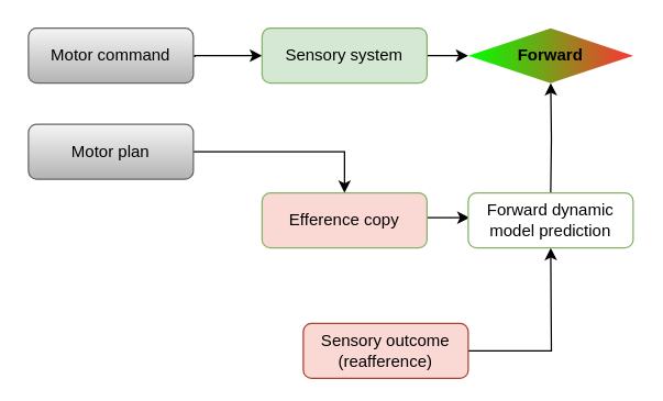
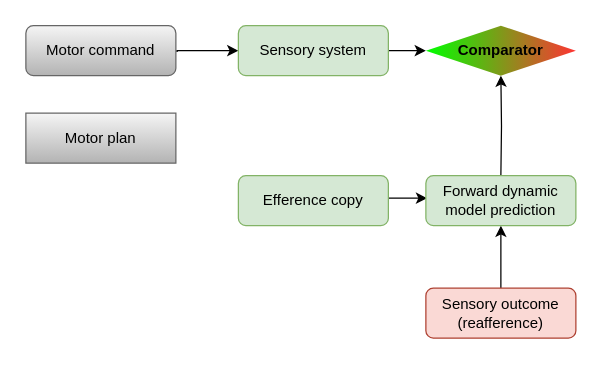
- <mxCell id="4" value="&lt;b&gt;Forward&lt;/b&gt;" style="rhombus;whiteSpace=wrap;html=1;fontSize=12;glass=0;strokeWidth=1;shadow=0;gradientDirection=west;fillColor=#FF3333;gradientColor=#00FF00;strokeColor=none;" parent="1" vertex="1"><mxGeometry x="340" y="20" width="120" height="40" as="geometry" /></mxCell>
+ <mxCell id="4" value="&lt;b&gt;Comparator&lt;/b&gt;" style="rhombus;whiteSpace=wrap;html=1;fontSize=12;glass=0;strokeWidth=1;shadow=0;gradientDirection=west;fillColor=#FF3333;gradientColor=#00FF00;strokeColor=none;" parent="1" vertex="1"><mxGeometry x="340" y="20" width="120" height="40" as="geometry" /></mxCell>
- <mxCell id="10" value="Motor plan" style="rounded=1;whiteSpace=wrap;html=1;fontSize=12;glass=0;strokeWidth=1;shadow=0;strokeColor=#666666;fillColor=#f5f5f5;gradientColor=#b3b3b3;" parent="1" vertex="1"><mxGeometry y="90" width="120" height="40" as="geometry" x="20" /></mxCell>
+ <mxCell id="10" value="Motor plan" style="whiteSpace=wrap;html=1;fontSize=12;glass=0;strokeWidth=1;shadow=0;strokeColor=#666666;fillColor=#f5f5f5;gradientColor=#b3b3b3;rounded=0;" parent="1" vertex="1"><mxGeometry y="90" width="120" height="40" as="geometry" x="20" /></mxCell>
- <mxCell id="9" value="" style="edgeStyle=orthogonalEdgeStyle;rounded=0;orthogonalLoop=1;jettySize=auto;html=1;startArrow=none;startFill=0;endArrow=classic;endFill=1;" parent="1" source="10" target="13" edge="1"><mxGeometry relative="1" as="geometry" /></mxCell>
- <mxCell id="13" value="Efference copy" style="rounded=1;whiteSpace=wrap;html=1;fontSize=12;glass=0;strokeWidth=1;shadow=0;fillColor=#fad9d5;strokeColor=#82b366;" parent="1" vertex="1"><mxGeometry x="190" y="140" width="120" height="40" as="geometry" /></mxCell>
+ <mxCell id="13" value="Efference copy" style="rounded=1;whiteSpace=wrap;html=1;fontSize=12;glass=0;strokeWidth=1;shadow=0;fillColor=#d5e8d4;strokeColor=#82b366;" parent="1" vertex="1"><mxGeometry x="190" y="140" width="120" height="40" as="geometry" /></mxCell>
- <mxCell id="14" value="Forward dynamic model prediction" style="rounded=1;whiteSpace=wrap;html=1;fontSize=12;glass=0;strokeWidth=1;shadow=0;fillColor=#ffffff;strokeColor=#82b366;" parent="1" vertex="1"><mxGeometry x="340" y="140" width="120" height="40" as="geometry" /></mxCell>
+ <mxCell id="14" value="Forward dynamic model prediction" style="rounded=1;whiteSpace=wrap;html=1;fontSize=12;glass=0;strokeWidth=1;shadow=0;fillColor=#d5e8d4;strokeColor=#82b366;" parent="1" vertex="1"><mxGeometry x="340" y="140" width="120" height="40" as="geometry" /></mxCell>
- <mxCell id="6" value="Sensory outcome (reafference)" style="rounded=1;whiteSpace=wrap;html=1;fontSize=12;glass=0;strokeWidth=1;shadow=0;fillColor=#fad9d5;strokeColor=#ae4132;" parent="1" vertex="1"><mxGeometry x="220" y="235" width="120" height="40" as="geometry" /></mxCell>
+ <mxCell id="6" value="Sensory outcome (reafference)" style="rounded=1;whiteSpace=wrap;html=1;fontSize=12;glass=0;strokeWidth=1;shadow=0;fillColor=#fad9d5;strokeColor=#ae4132;" parent="1" vertex="1"><mxGeometry x="340" y="230" width="120" height="40" as="geometry" /></mxCell>
